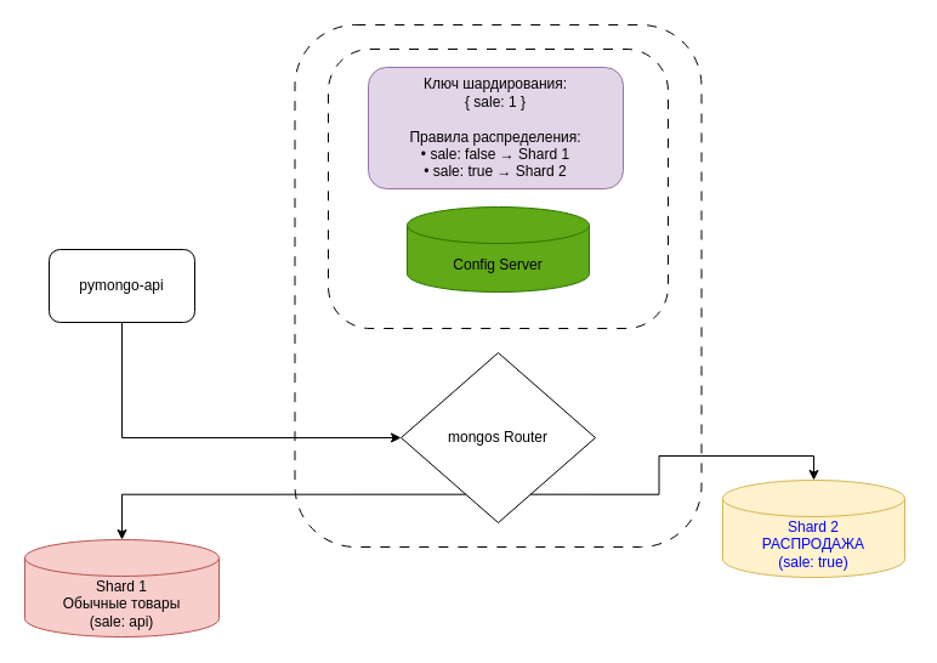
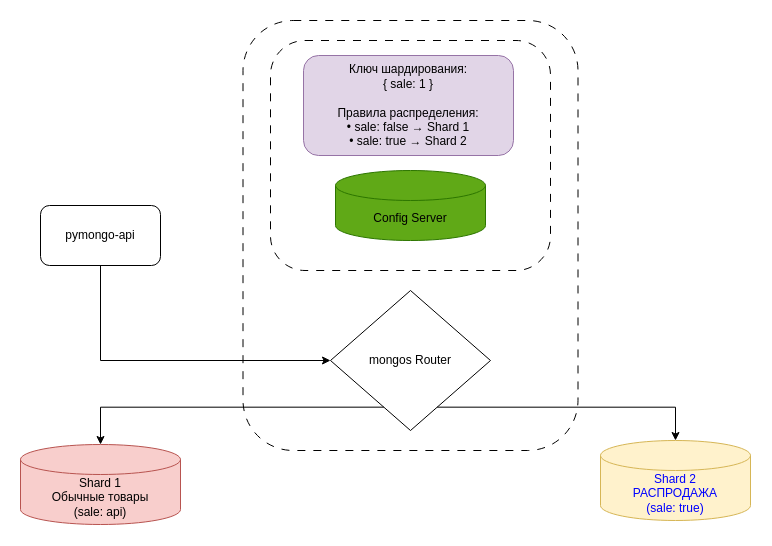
- <mxCell id="8" value="&lt;font style=&quot;color: rgb(0, 0, 255);&quot;&gt;Shard 2&lt;br&gt;РАСПРОДАЖА&lt;br&gt;(sale: true)&lt;br&gt;&lt;/font&gt;" style="shape=cylinder3;whiteSpace=wrap;html=1;boundedLbl=1;backgroundOutline=1;size=15;fillColor=#fff2cc;strokeColor=#d6b656;fontColor=#000000;" parent="1" vertex="1"><mxGeometry x="595" y="395" width="150" height="80" as="geometry" /></mxCell>
+ <mxCell id="8" value="&lt;font style=&quot;color: rgb(0, 0, 255);&quot;&gt;Shard 2&lt;br&gt;РАСПРОДАЖА&lt;br&gt;(sale: true)&lt;br&gt;&lt;/font&gt;" style="shape=cylinder3;whiteSpace=wrap;html=1;boundedLbl=1;backgroundOutline=1;size=15;fillColor=#fff2cc;strokeColor=#d6b656;fontColor=#000000;" parent="1" vertex="1"><mxGeometry x="600" y="440" width="150" height="80" as="geometry" /></mxCell>
